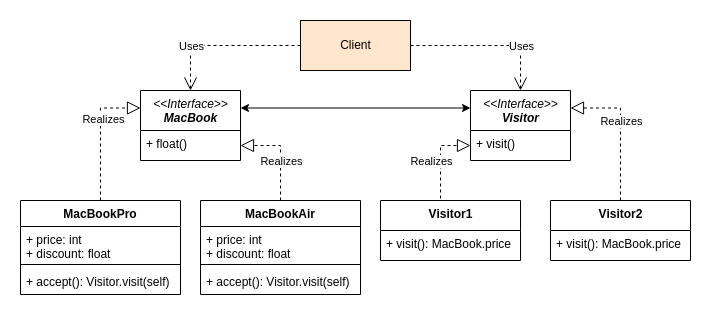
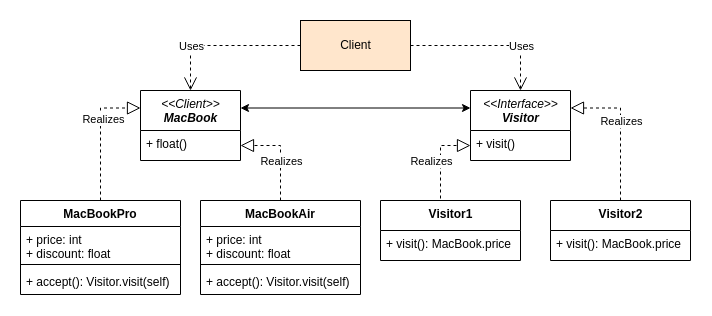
- <mxCell id="2" value="&amp;lt;&amp;lt;Interface&amp;gt;&amp;gt;&lt;br&gt;&lt;b&gt;MacBook&lt;/b&gt;" style="swimlane;fontStyle=2;align=center;verticalAlign=top;childLayout=stackLayout;horizontal=1;startSize=40;horizontalStack=0;resizeParent=1;resizeParentMax=0;resizeLast=0;collapsible=1;marginBottom=0;html=1;" vertex="1" parent="1"><mxGeometry x="140" y="90" width="100" height="70" as="geometry" /></mxCell>
+ <mxCell id="2" value="&amp;lt;&amp;lt;Client&amp;gt;&amp;gt;&lt;br&gt;&lt;b&gt;MacBook&lt;/b&gt;" style="swimlane;fontStyle=2;align=center;verticalAlign=top;childLayout=stackLayout;horizontal=1;startSize=40;horizontalStack=0;resizeParent=1;resizeParentMax=0;resizeLast=0;collapsible=1;marginBottom=0;html=1;" vertex="1" parent="1"><mxGeometry x="140" y="90" width="100" height="70" as="geometry" /></mxCell>
